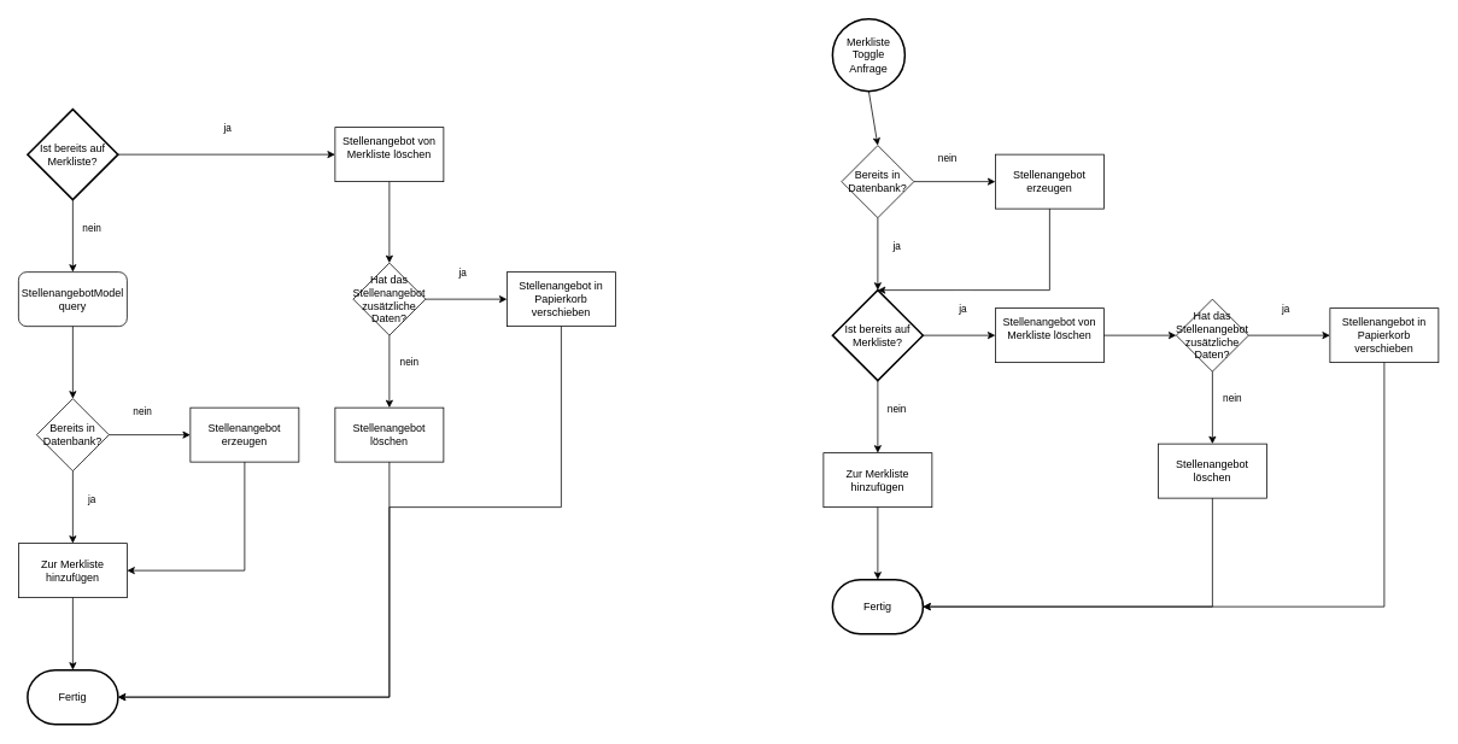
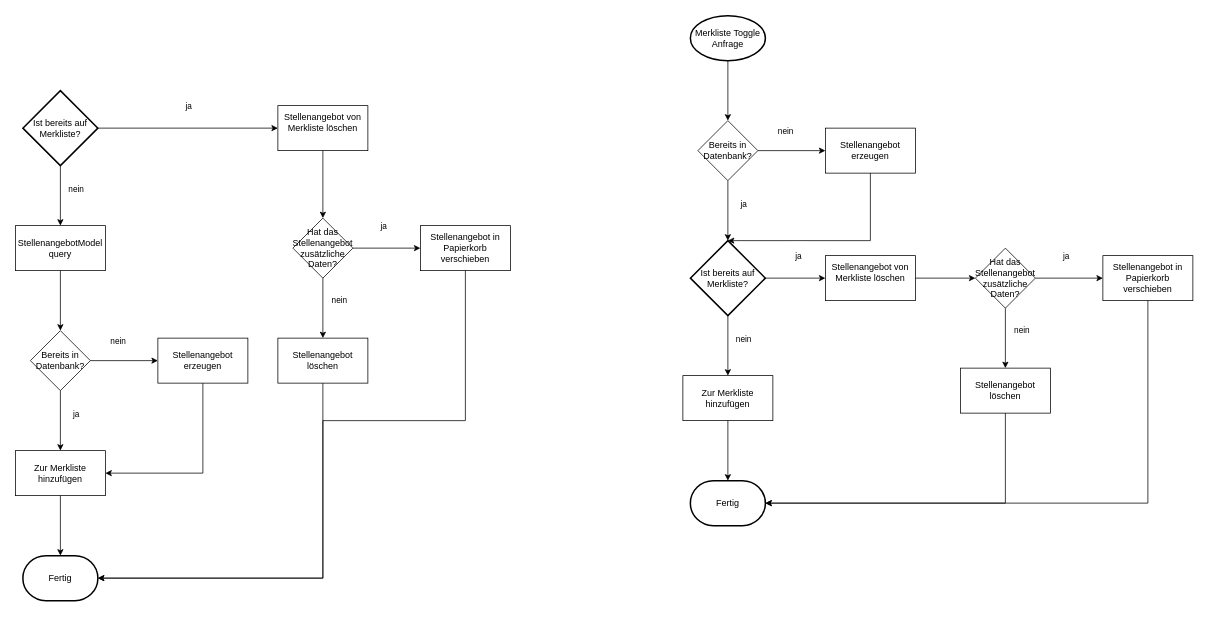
- <mxCell id="3" value="Merkliste Toggle Anfrage" style="strokeWidth=2;html=1;shape=mxgraph.flowchart.start_1;whiteSpace=wrap;" parent="1" vertex="1"><mxGeometry x="920" y="20" width="80" height="80" as="geometry" /></mxCell>
+ <mxCell id="3" value="Merkliste Toggle Anfrage" style="strokeWidth=2;html=1;shape=mxgraph.flowchart.start_1;whiteSpace=wrap;" parent="1" vertex="1"><mxGeometry x="920" y="20" width="100" height="60" as="geometry" /></mxCell>
- <mxCell id="8" value="StellenangebotModel query" style="whiteSpace=wrap;html=1;rounded=1;" parent="1" vertex="1"><mxGeometry x="20" y="300" width="120" height="60" as="geometry" /></mxCell>
+ <mxCell id="8" value="StellenangebotModel query" style="rounded=0;whiteSpace=wrap;html=1;" parent="1" vertex="1"><mxGeometry x="20" y="300" width="120" height="60" as="geometry" /></mxCell>
